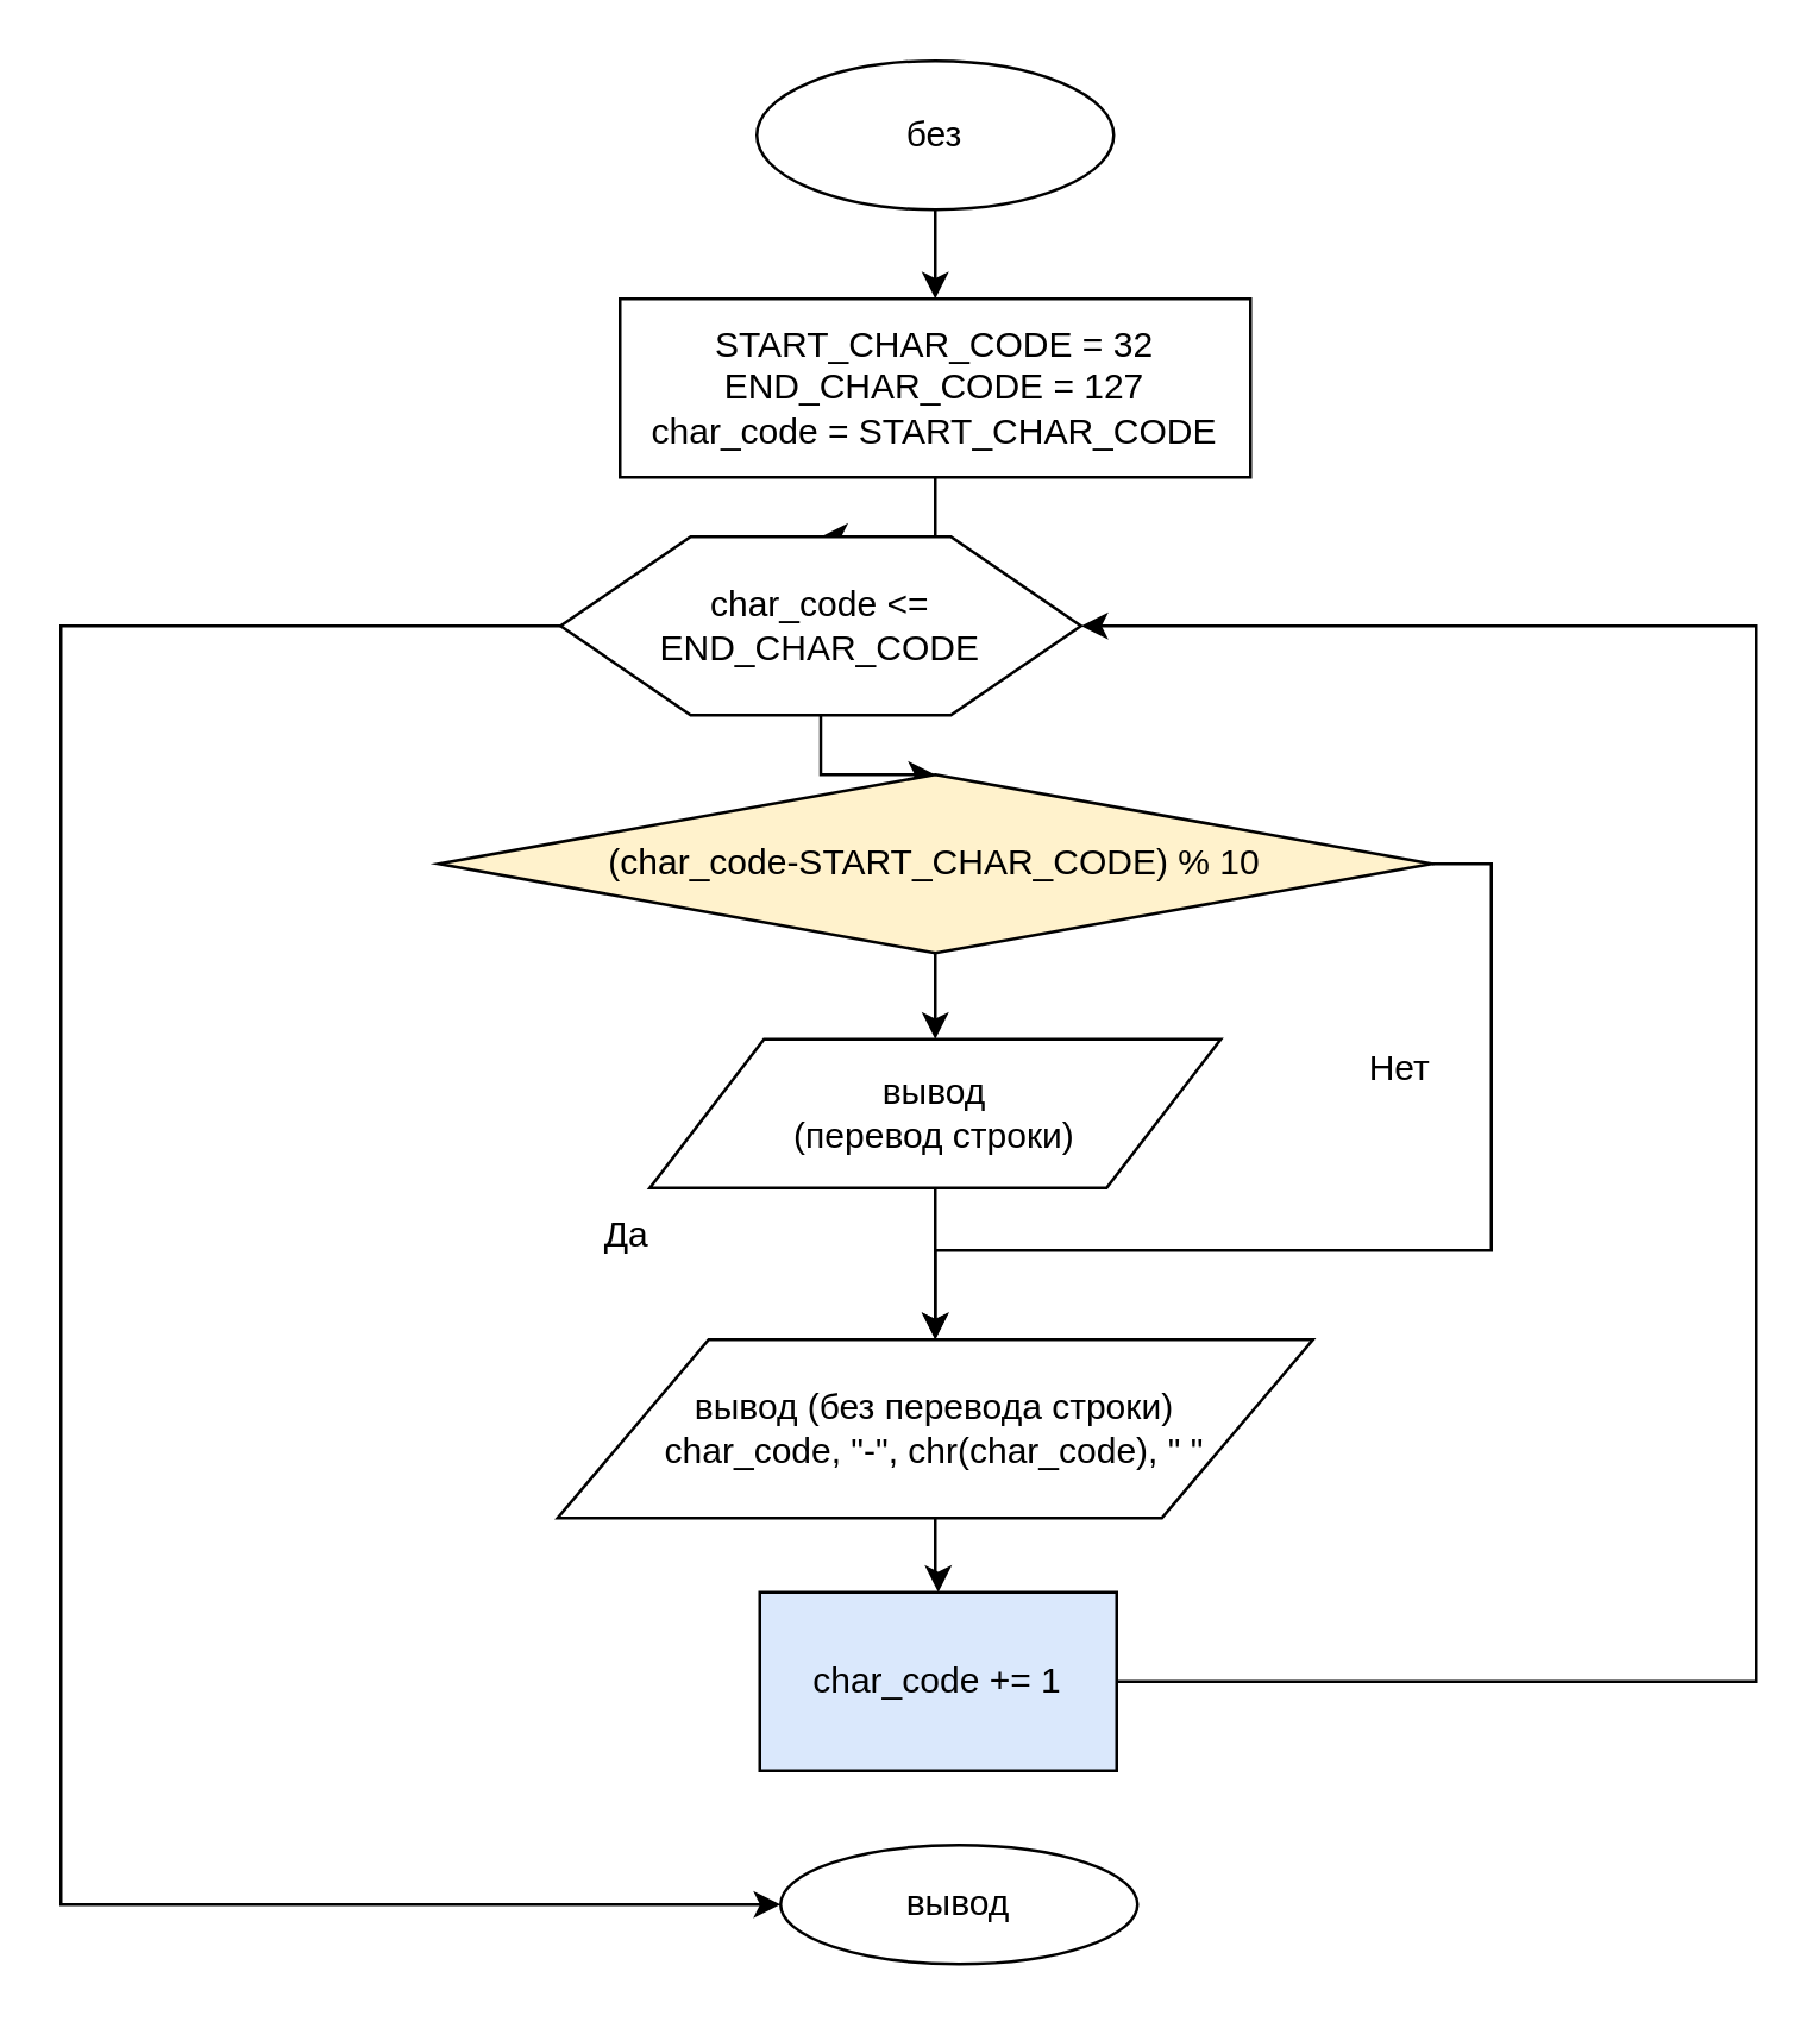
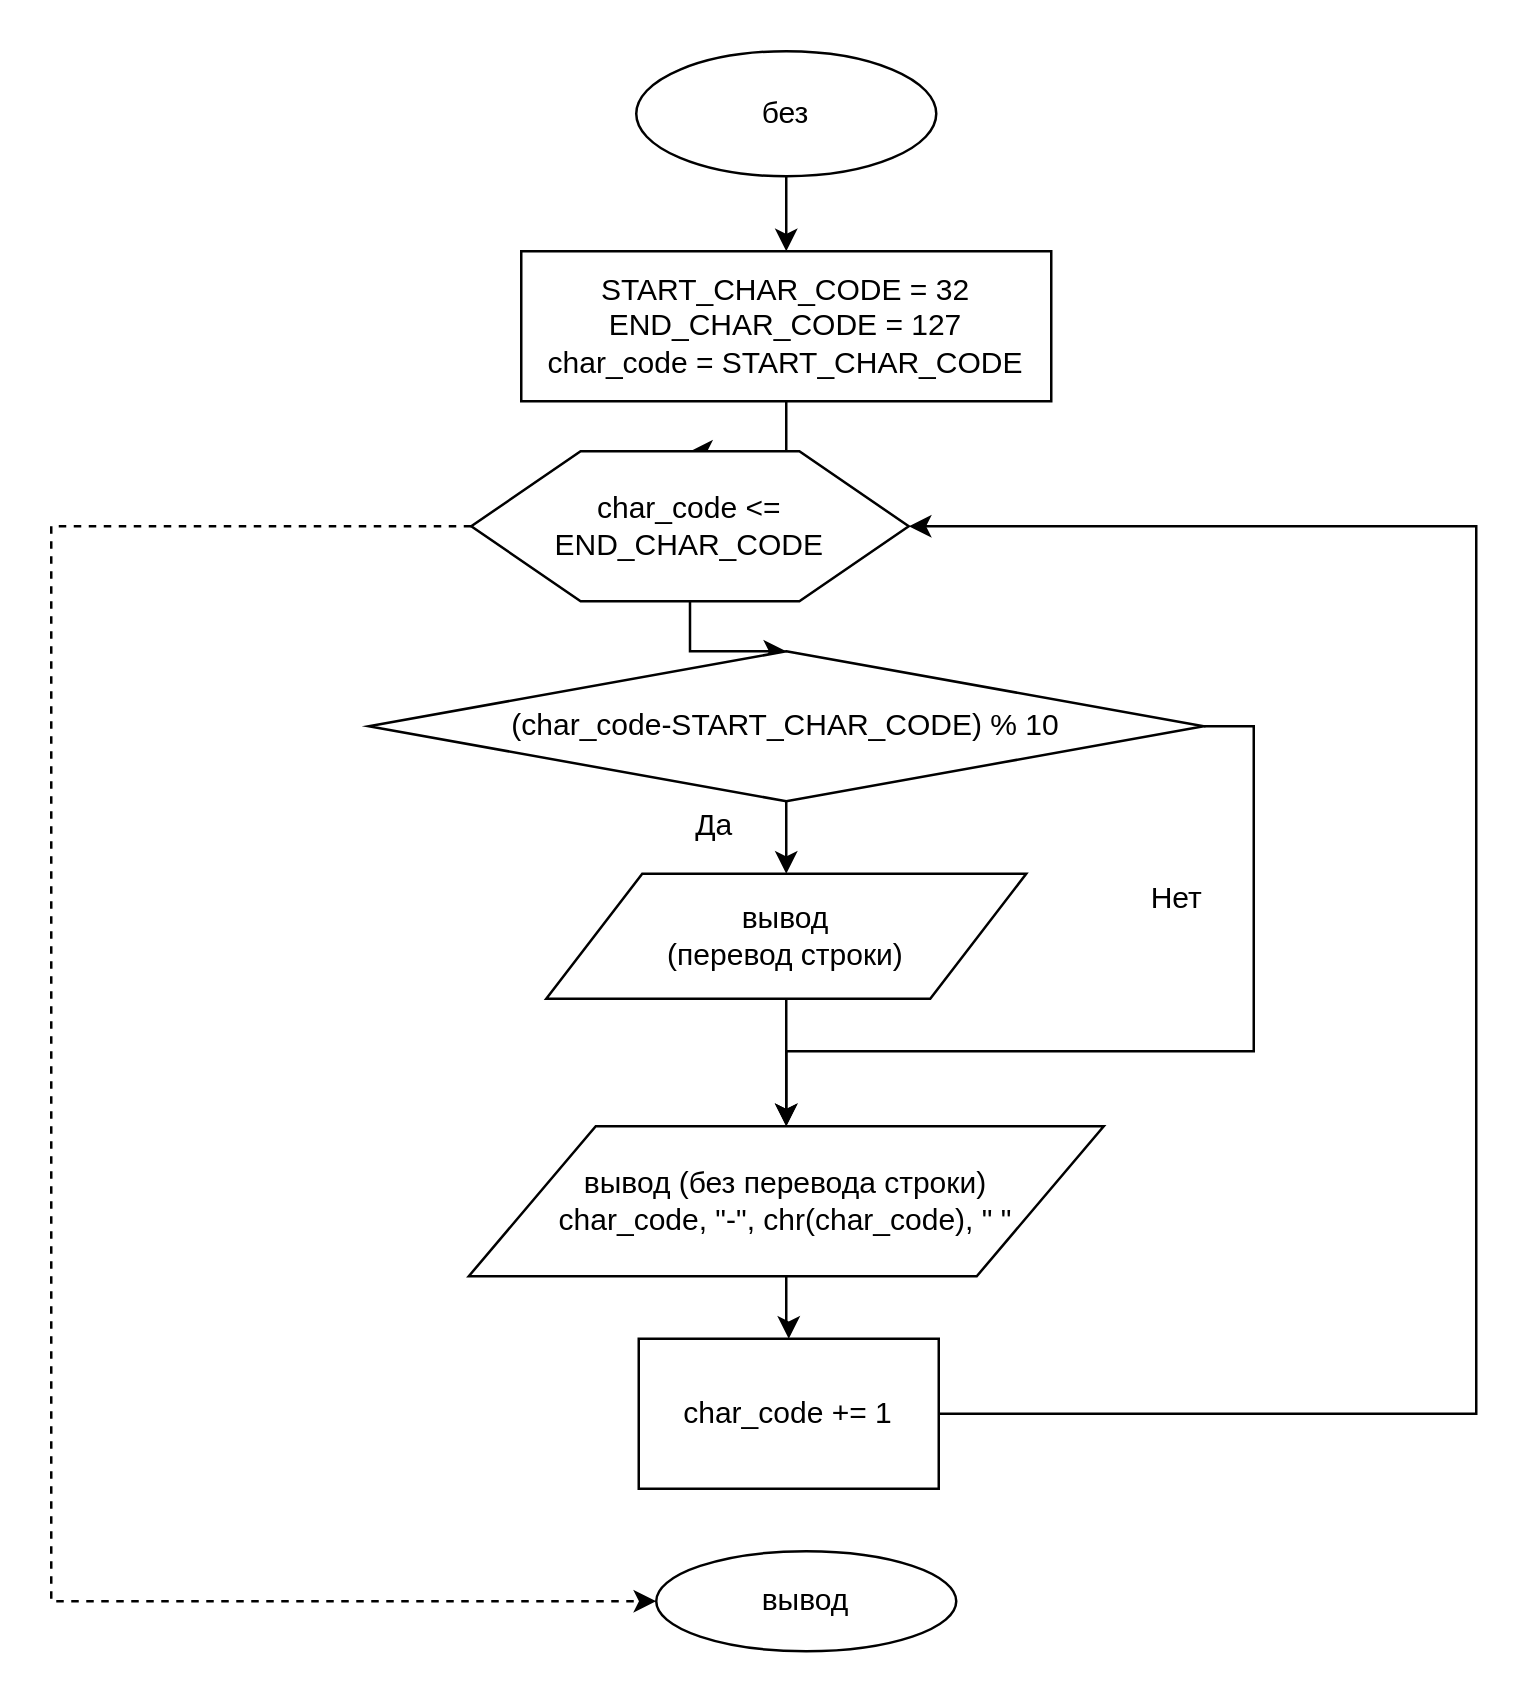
- <mxCell id="15" value="(char_code-START_CHAR_CODE) % 10" style="rhombus;whiteSpace=wrap;html=1;fillColor=#fff2cc;" vertex="1" parent="1"><mxGeometry x="147" y="260" width="334" height="60" as="geometry" /></mxCell>
+ <mxCell id="15" value="(char_code-START_CHAR_CODE) % 10" style="rhombus;whiteSpace=wrap;html=1;" vertex="1" parent="1"><mxGeometry x="147" y="260" width="334" height="60" as="geometry" /></mxCell>
- <mxCell id="16" value="Да" style="text;html=1;align=center;verticalAlign=middle;resizable=0;points=[];autosize=1;" vertex="1" parent="1"><mxGeometry x="195" y="405" width="30" height="20" as="geometry" /></mxCell>
+ <mxCell id="16" value="Да" style="text;html=1;align=center;verticalAlign=middle;resizable=0;points=[];autosize=1;" vertex="1" parent="1"><mxGeometry x="270" y="320" width="30" height="20" as="geometry" /></mxCell>
- <mxCell id="6" style="edgeStyle=orthogonalEdgeStyle;rounded=0;orthogonalLoop=1;jettySize=auto;html=1;exitX=0;exitY=0.5;exitDx=0;exitDy=0;entryX=0;entryY=0.5;entryDx=0;entryDy=0;" edge="1" parent="1" source="8" target="18"><mxGeometry relative="1" as="geometry"><Array as="points"><mxPoint x="20" y="210" /><mxPoint x="20" y="640" /></Array></mxGeometry></mxCell>
+ <mxCell id="6" style="edgeStyle=orthogonalEdgeStyle;rounded=0;orthogonalLoop=1;jettySize=auto;html=1;exitX=0;exitY=0.5;exitDx=0;exitDy=0;entryX=0;entryY=0.5;entryDx=0;entryDy=0;dashed=1;" edge="1" parent="1" source="8" target="18"><mxGeometry relative="1" as="geometry"><Array as="points"><mxPoint x="20" y="210" /><mxPoint x="20" y="640" /></Array></mxGeometry></mxCell>
- <mxCell id="20" value="char_code += 1" style="rounded=0;whiteSpace=wrap;html=1;fillColor=#dae8fc;" vertex="1" parent="1"><mxGeometry x="255" y="535" width="120" height="60" as="geometry" /></mxCell>
+ <mxCell id="20" value="char_code += 1" style="rounded=0;whiteSpace=wrap;html=1;" vertex="1" parent="1"><mxGeometry x="255" y="535" width="120" height="60" as="geometry" /></mxCell>
